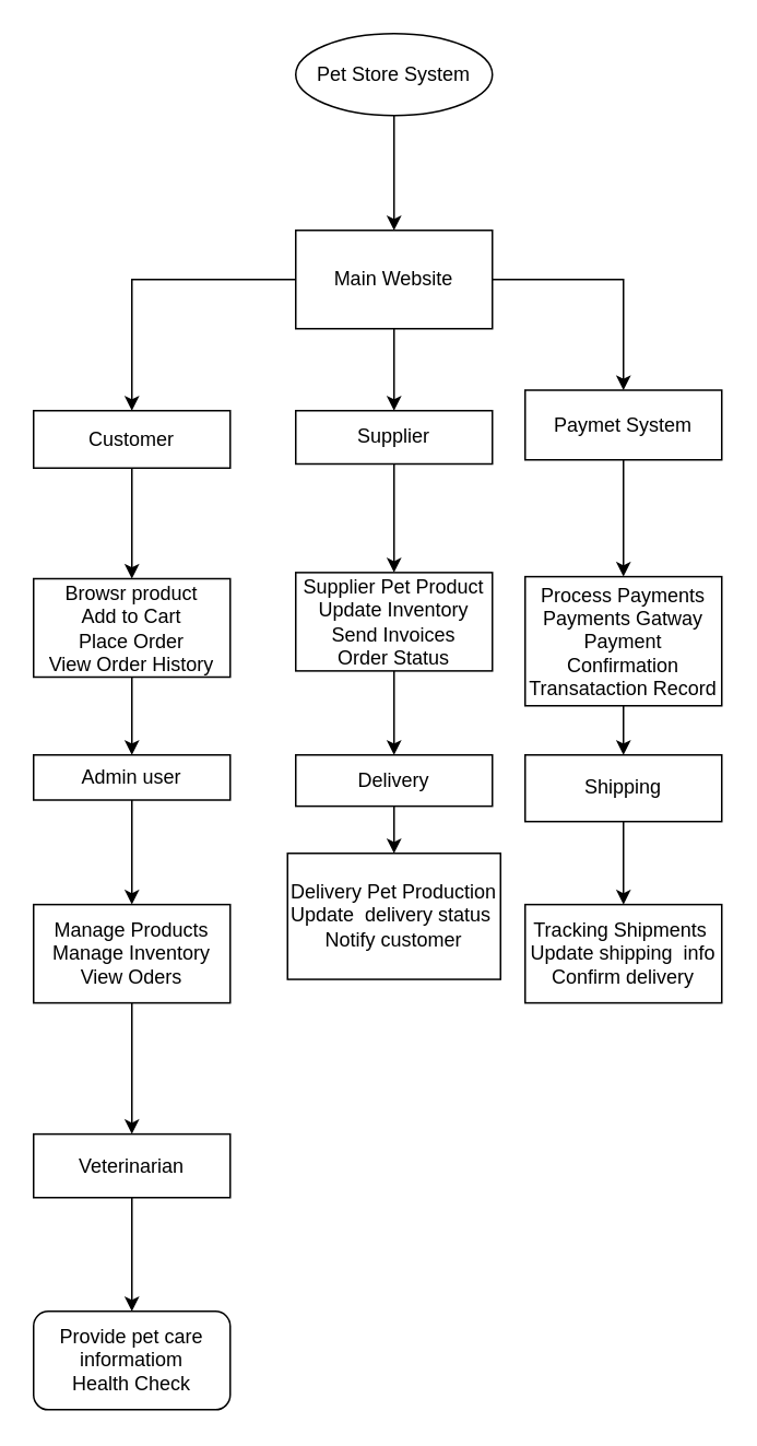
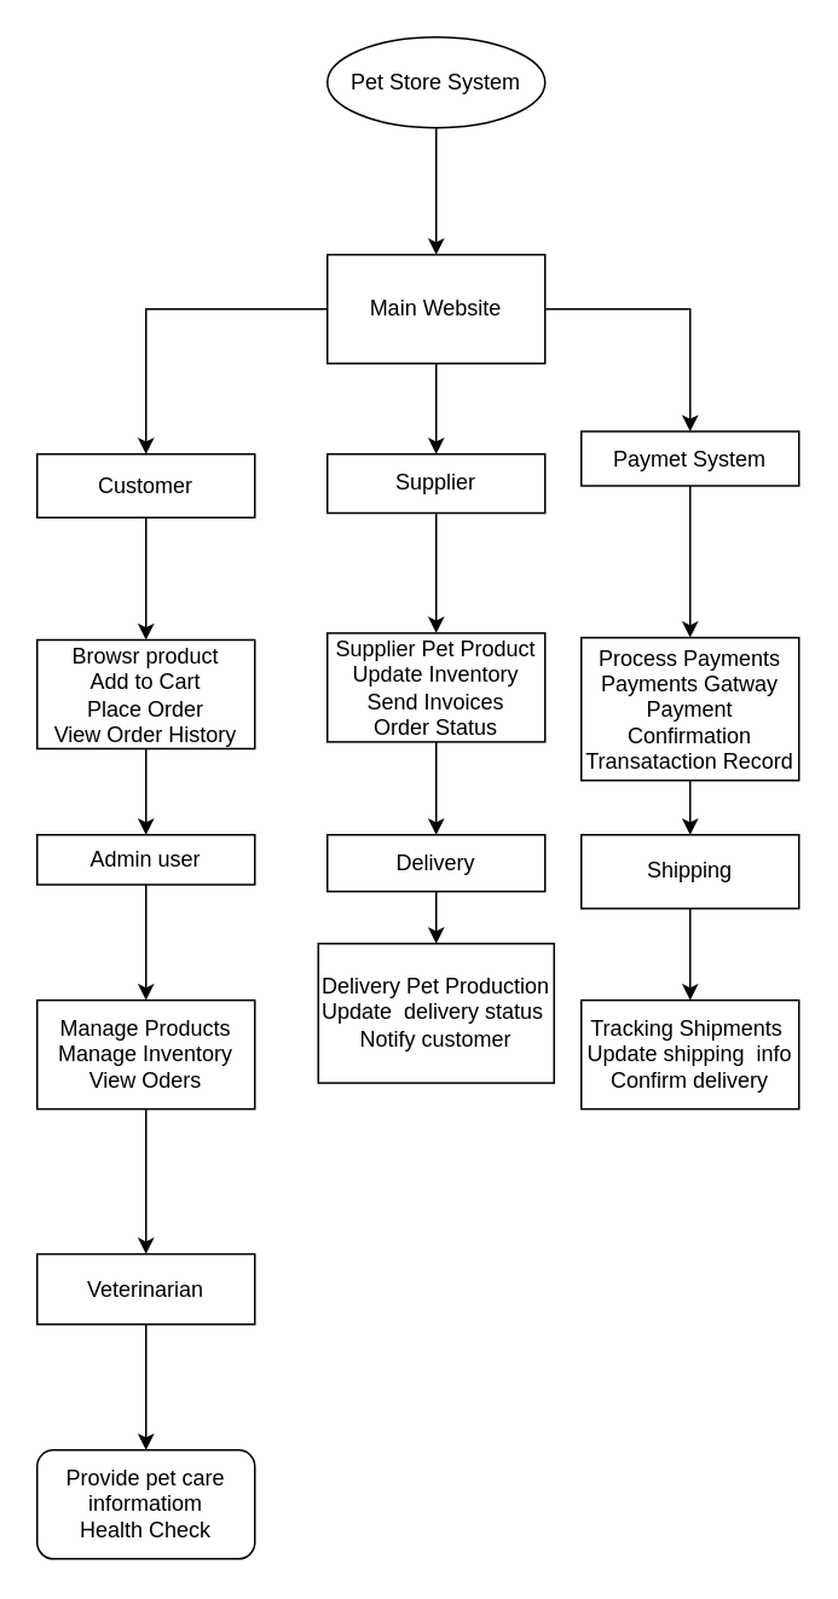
- <mxCell id="13" value="Paymet System" style="whiteSpace=wrap;html=1;" vertex="1" parent="1"><mxGeometry x="320" y="237.5" width="120" height="42.5" as="geometry" /></mxCell>
+ <mxCell id="13" value="Paymet System" style="whiteSpace=wrap;html=1;" vertex="1" parent="1"><mxGeometry x="320" y="237.5" width="120" height="30" as="geometry" /></mxCell>
